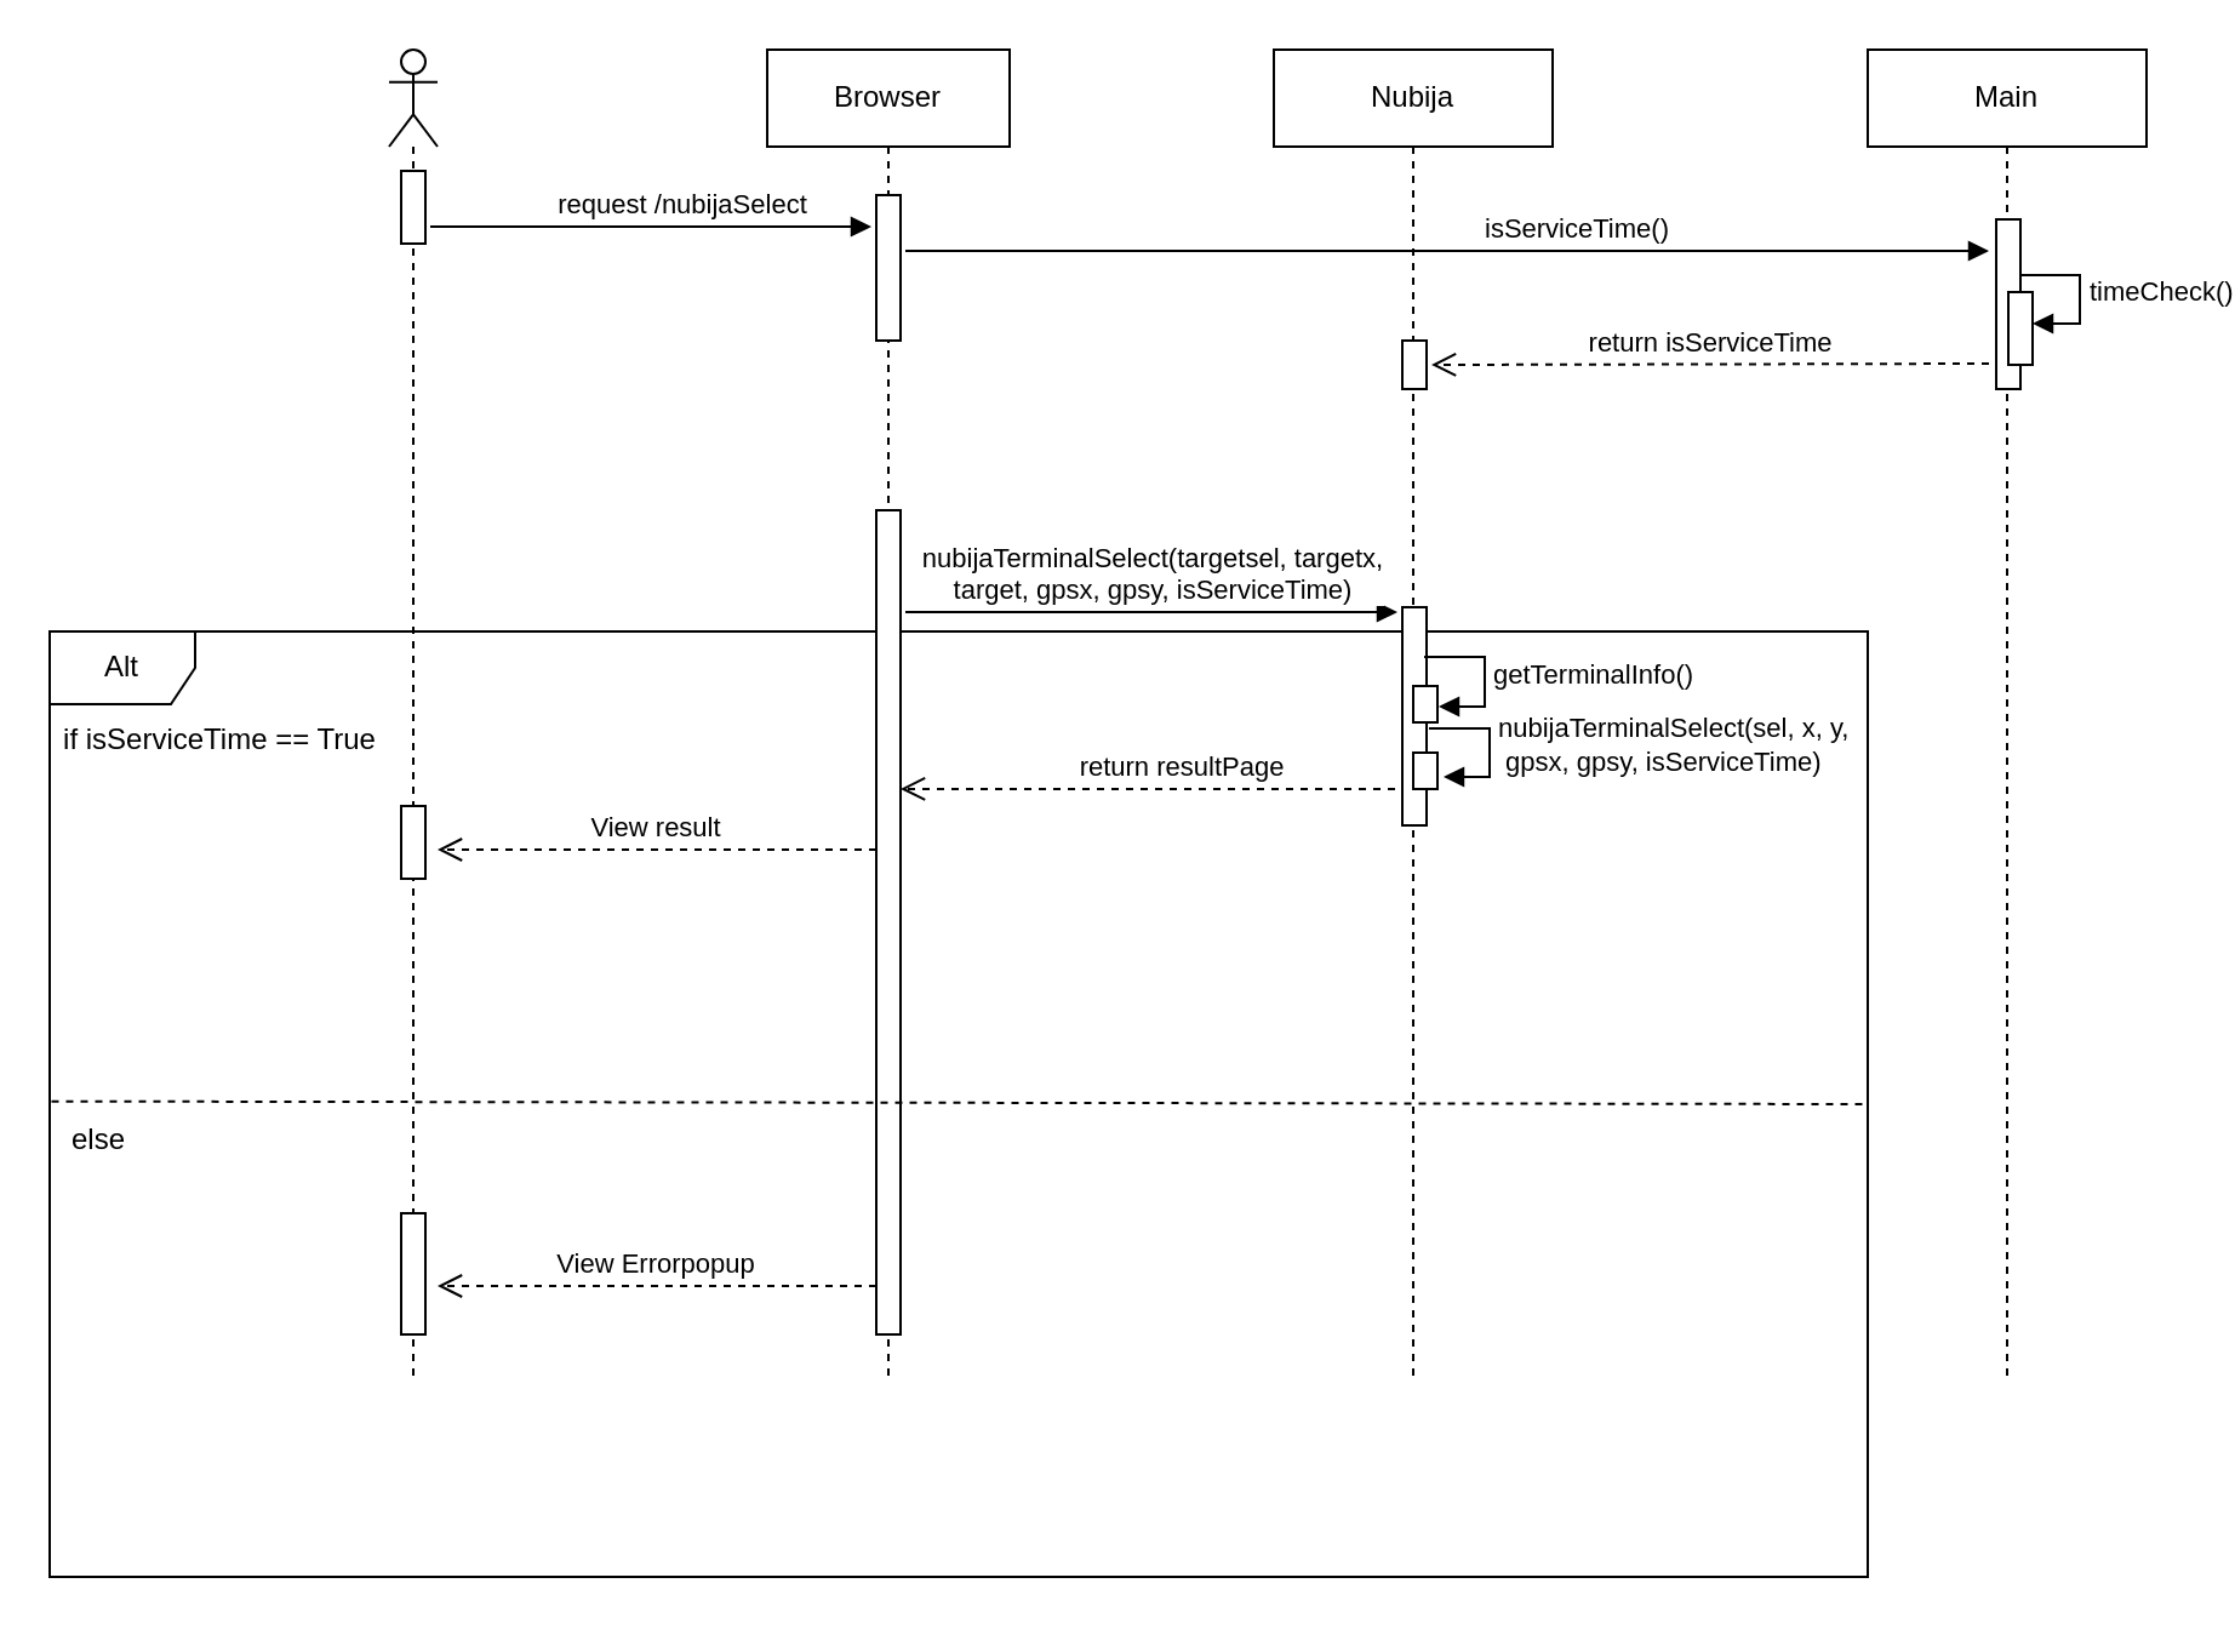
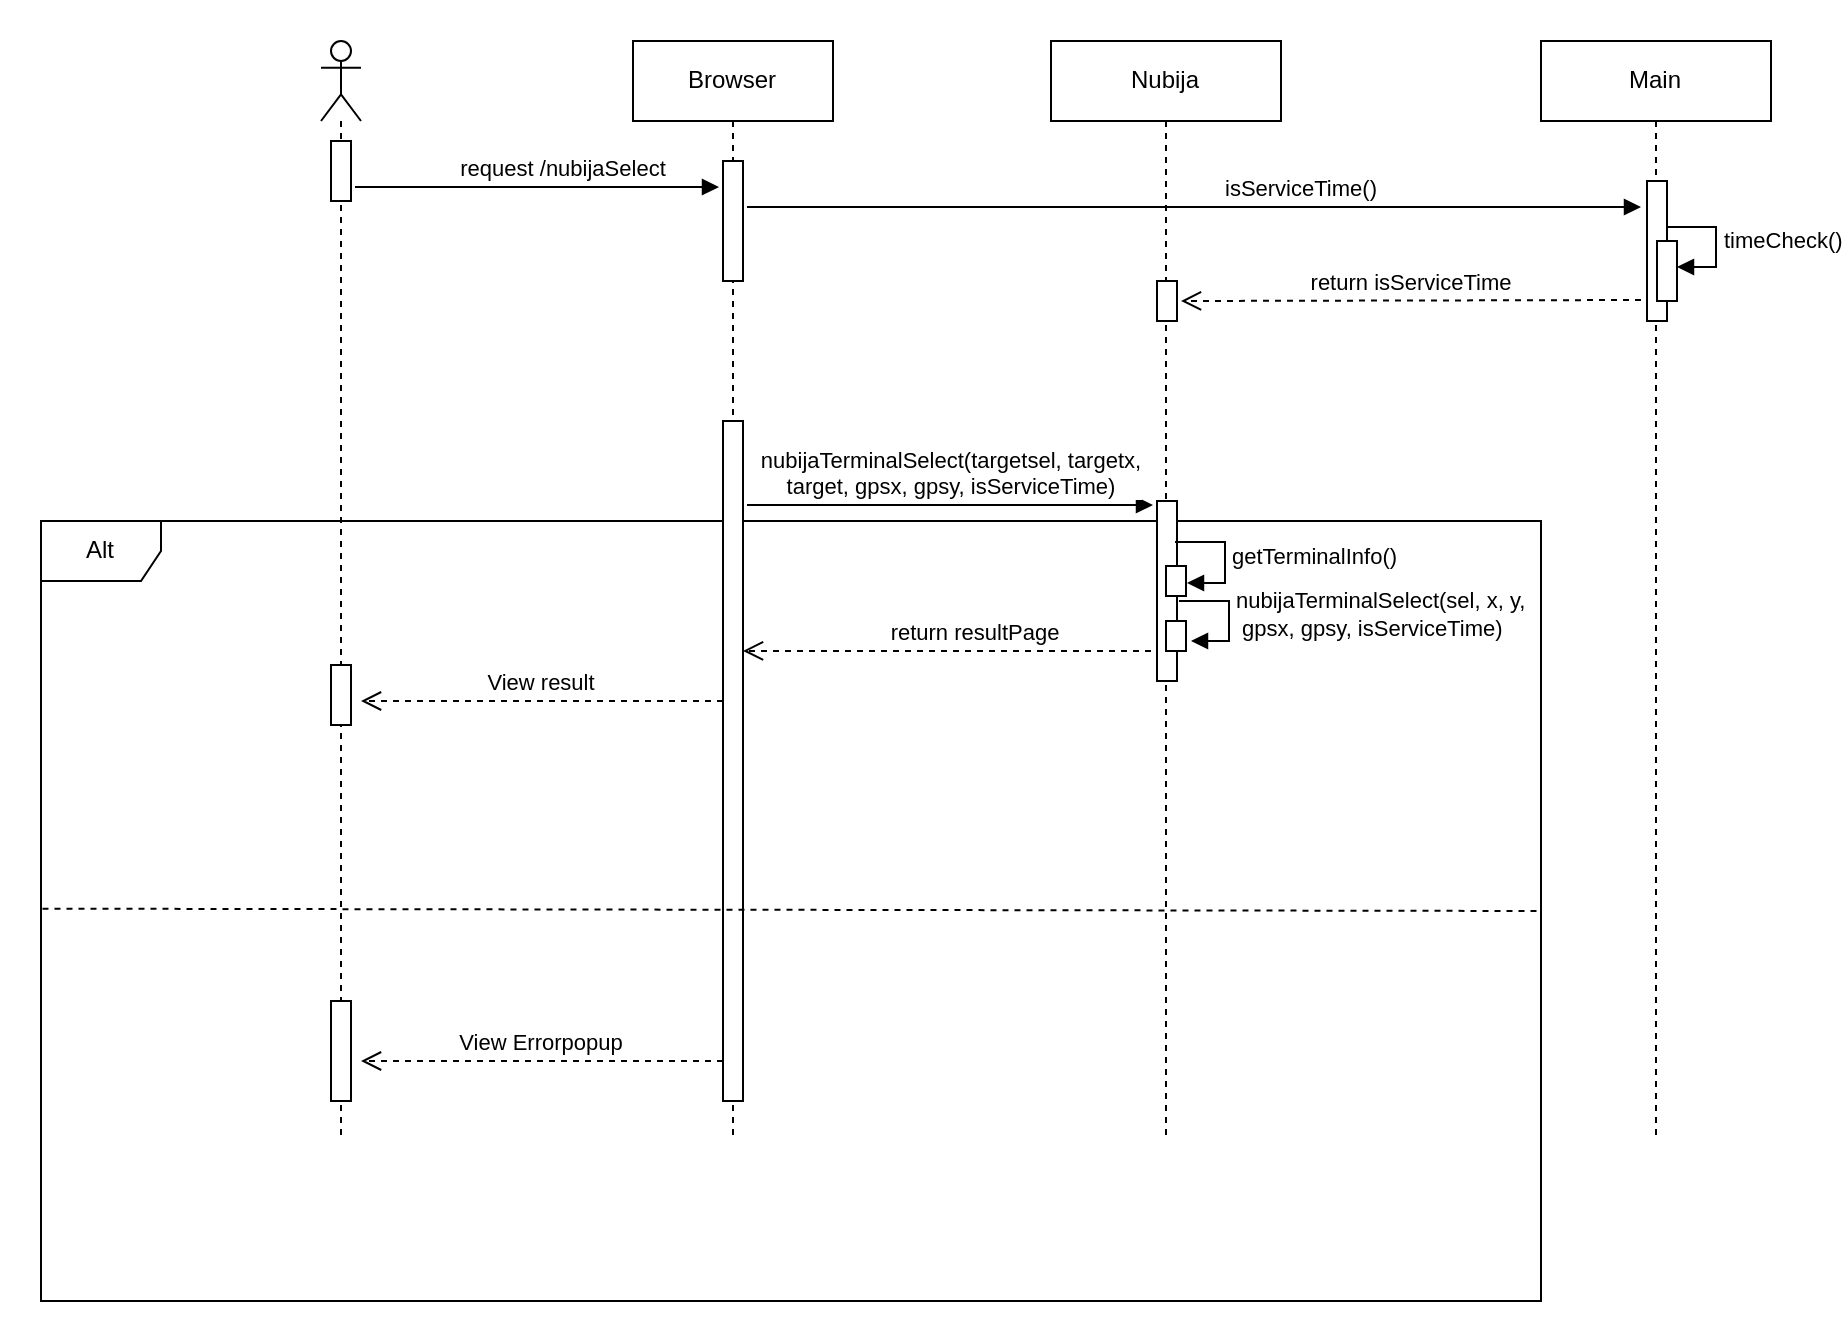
- <mxCell id="21" value="if isServiceTime == True" style="text;html=1;align=center;verticalAlign=middle;resizable=0;points=[];;autosize=1;" vertex="1" parent="1"><mxGeometry x="20" y="295" width="140" height="20" as="geometry" /></mxCell>
- <mxCell id="22" value="else" style="text;html=1;align=center;verticalAlign=middle;resizable=0;points=[];;autosize=1;" vertex="1" parent="1"><mxGeometry x="20" y="460" width="40" height="20" as="geometry" /></mxCell>
